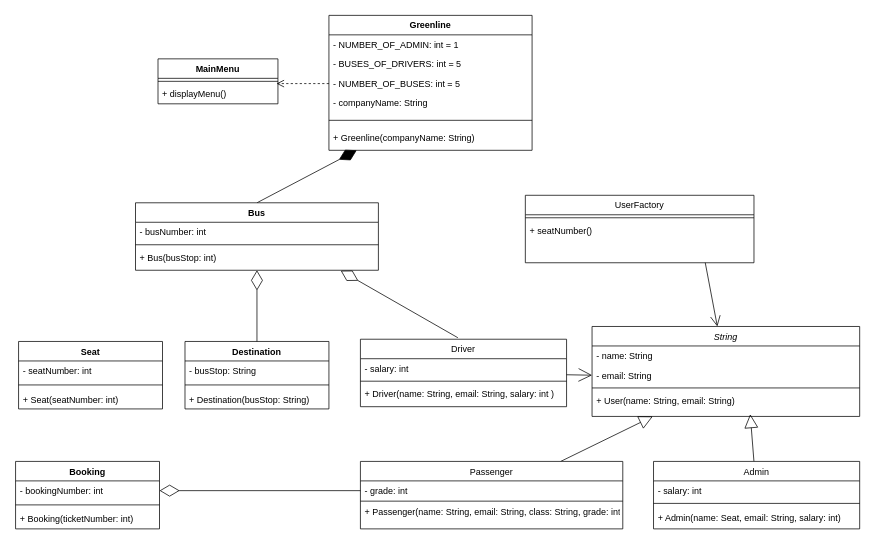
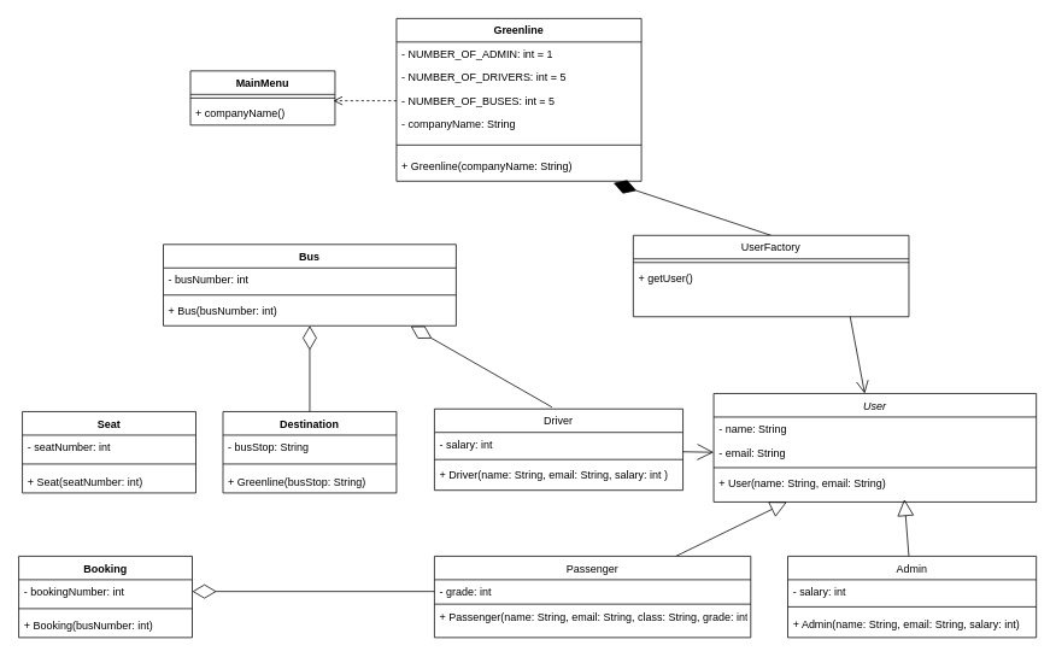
- <mxCell id="37" value="- BUSES_OF_DRIVERS: int = 5 " style="text;strokeColor=none;fillColor=none;align=left;verticalAlign=top;spacingLeft=4;spacingRight=4;overflow=hidden;rotatable=0;points=[[0,0.5],[1,0.5]];portConstraint=eastwest;" vertex="1" parent="35"><mxGeometry y="52" width="271" height="26" as="geometry" /></mxCell>
+ <mxCell id="37" value="- NUMBER_OF_DRIVERS: int = 5 " style="text;strokeColor=none;fillColor=none;align=left;verticalAlign=top;spacingLeft=4;spacingRight=4;overflow=hidden;rotatable=0;points=[[0,0.5],[1,0.5]];portConstraint=eastwest;" vertex="1" parent="35"><mxGeometry y="52" width="271" height="26" as="geometry" /></mxCell>
- <mxCell id="44" value="+ displayMenu()" style="text;strokeColor=none;fillColor=none;align=left;verticalAlign=top;spacingLeft=4;spacingRight=4;overflow=hidden;rotatable=0;points=[[0,0.5],[1,0.5]];portConstraint=eastwest;" parent="42" vertex="1"><mxGeometry y="34" width="160" height="26" as="geometry" /></mxCell>
+ <mxCell id="44" value="+ companyName()" style="text;strokeColor=none;fillColor=none;align=left;verticalAlign=top;spacingLeft=4;spacingRight=4;overflow=hidden;rotatable=0;points=[[0,0.5],[1,0.5]];portConstraint=eastwest;" parent="42" vertex="1"><mxGeometry y="34" width="160" height="26" as="geometry" /></mxCell>
+ <mxCell id="2" value="" style="endArrow=diamondThin;endFill=1;endSize=24;html=1;entryX=0.886;entryY=1.067;entryDx=0;entryDy=0;entryPerimeter=0;exitX=0.5;exitY=0;exitDx=0;exitDy=0;" parent="1" source="45" target="41" edge="1"><mxGeometry width="160" relative="1" as="geometry"><mxPoint x="534" y="320" as="sourcePoint" /><mxPoint x="646" y="270" as="targetPoint" /></mxGeometry></mxCell>
- <mxCell id="3" value="" style="endArrow=diamondThin;endFill=1;endSize=24;html=1;exitX=0.5;exitY=0;exitDx=0;exitDy=0;entryX=0.137;entryY=1;entryDx=0;entryDy=0;entryPerimeter=0;" parent="1" source="48" target="41" edge="1"><mxGeometry width="160" relative="1" as="geometry"><mxPoint x="241" y="260" as="sourcePoint" /><mxPoint x="325" y="171" as="targetPoint" /></mxGeometry></mxCell>
- <mxCell id="47" value="+ seatNumber()" style="text;align=left;verticalAlign=top;spacingLeft=4;spacingRight=4;overflow=hidden;rotatable=0;points=[[0,0.5],[1,0.5]];portConstraint=eastwest;" parent="45" vertex="1"><mxGeometry y="34" width="305" height="26" as="geometry" /></mxCell>
+ <mxCell id="47" value="+ getUser()" style="text;align=left;verticalAlign=top;spacingLeft=4;spacingRight=4;overflow=hidden;rotatable=0;points=[[0,0.5],[1,0.5]];portConstraint=eastwest;" parent="45" vertex="1"><mxGeometry y="34" width="305" height="26" as="geometry" /></mxCell>
- <mxCell id="51" value="+ Bus(busStop: int)" style="text;strokeColor=none;fillColor=none;align=left;verticalAlign=top;spacingLeft=4;spacingRight=4;overflow=hidden;rotatable=0;points=[[0,0.5],[1,0.5]];portConstraint=eastwest;" parent="48" vertex="1"><mxGeometry y="60" width="324" height="30" as="geometry" /></mxCell>
+ <mxCell id="51" value="+ Bus(busNumber: int)" style="text;strokeColor=none;fillColor=none;align=left;verticalAlign=top;spacingLeft=4;spacingRight=4;overflow=hidden;rotatable=0;points=[[0,0.5],[1,0.5]];portConstraint=eastwest;" parent="48" vertex="1"><mxGeometry y="60" width="324" height="30" as="geometry" /></mxCell>
- <mxCell id="30" value="String" style="swimlane;fontStyle=2;align=center;verticalAlign=top;childLayout=stackLayout;horizontal=1;startSize=26;horizontalStack=0;resizeParent=1;resizeLast=0;collapsible=1;marginBottom=0;rounded=0;shadow=0;strokeWidth=1;" parent="1" vertex="1"><mxGeometry x="789" y="435" width="357" height="120" as="geometry"><mxRectangle x="230" y="140" width="160" height="26" as="alternateBounds" /></mxGeometry></mxCell>
+ <mxCell id="30" value="User" style="swimlane;fontStyle=2;align=center;verticalAlign=top;childLayout=stackLayout;horizontal=1;startSize=26;horizontalStack=0;resizeParent=1;resizeLast=0;collapsible=1;marginBottom=0;rounded=0;shadow=0;strokeWidth=1;" parent="1" vertex="1"><mxGeometry x="789" y="435" width="357" height="120" as="geometry"><mxRectangle x="230" y="140" width="160" height="26" as="alternateBounds" /></mxGeometry></mxCell>
- <mxCell id="15" value="+ Destination(busStop: String)" style="text;strokeColor=none;fillColor=none;align=left;verticalAlign=top;spacingLeft=4;spacingRight=4;overflow=hidden;rotatable=0;points=[[0,0.5],[1,0.5]];portConstraint=eastwest;" parent="12" vertex="1"><mxGeometry y="64" width="192" height="26" as="geometry" /></mxCell>
+ <mxCell id="15" value="+ Greenline(busStop: String)" style="text;strokeColor=none;fillColor=none;align=left;verticalAlign=top;spacingLeft=4;spacingRight=4;overflow=hidden;rotatable=0;points=[[0,0.5],[1,0.5]];portConstraint=eastwest;" parent="12" vertex="1"><mxGeometry y="64" width="192" height="26" as="geometry" /></mxCell>
- <mxCell id="11" value="+ Admin(name: Seat, email: String, salary: int)" style="text;align=left;verticalAlign=top;spacingLeft=4;spacingRight=4;overflow=hidden;rotatable=0;points=[[0,0.5],[1,0.5]];portConstraint=eastwest;" parent="8" vertex="1"><mxGeometry y="62" width="275" height="18" as="geometry" /></mxCell>
+ <mxCell id="11" value="+ Admin(name: String, email: String, salary: int)" style="text;align=left;verticalAlign=top;spacingLeft=4;spacingRight=4;overflow=hidden;rotatable=0;points=[[0,0.5],[1,0.5]];portConstraint=eastwest;" parent="8" vertex="1"><mxGeometry y="62" width="275" height="18" as="geometry" /></mxCell>
- <mxCell id="25" value="+ Booking(ticketNumber: int)" style="text;strokeColor=none;fillColor=none;align=left;verticalAlign=top;spacingLeft=4;spacingRight=4;overflow=hidden;rotatable=0;points=[[0,0.5],[1,0.5]];portConstraint=eastwest;" vertex="1" parent="22"><mxGeometry y="64" width="192" height="26" as="geometry" /></mxCell>
+ <mxCell id="25" value="+ Booking(busNumber: int)" style="text;strokeColor=none;fillColor=none;align=left;verticalAlign=top;spacingLeft=4;spacingRight=4;overflow=hidden;rotatable=0;points=[[0,0.5],[1,0.5]];portConstraint=eastwest;" vertex="1" parent="22"><mxGeometry y="64" width="192" height="26" as="geometry" /></mxCell>
